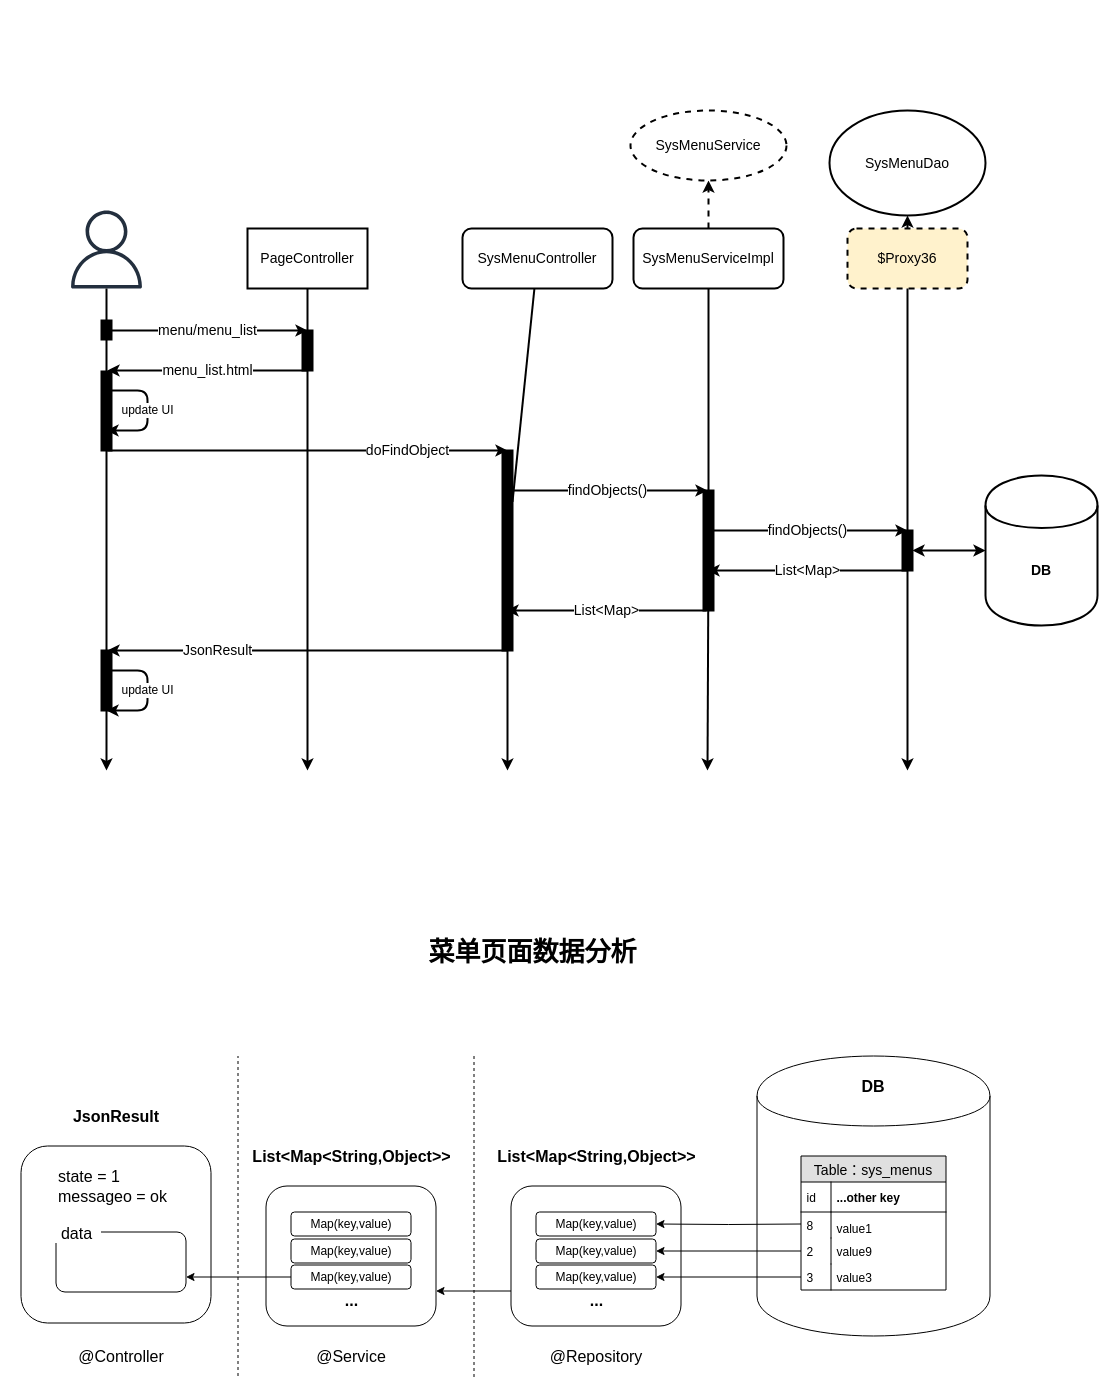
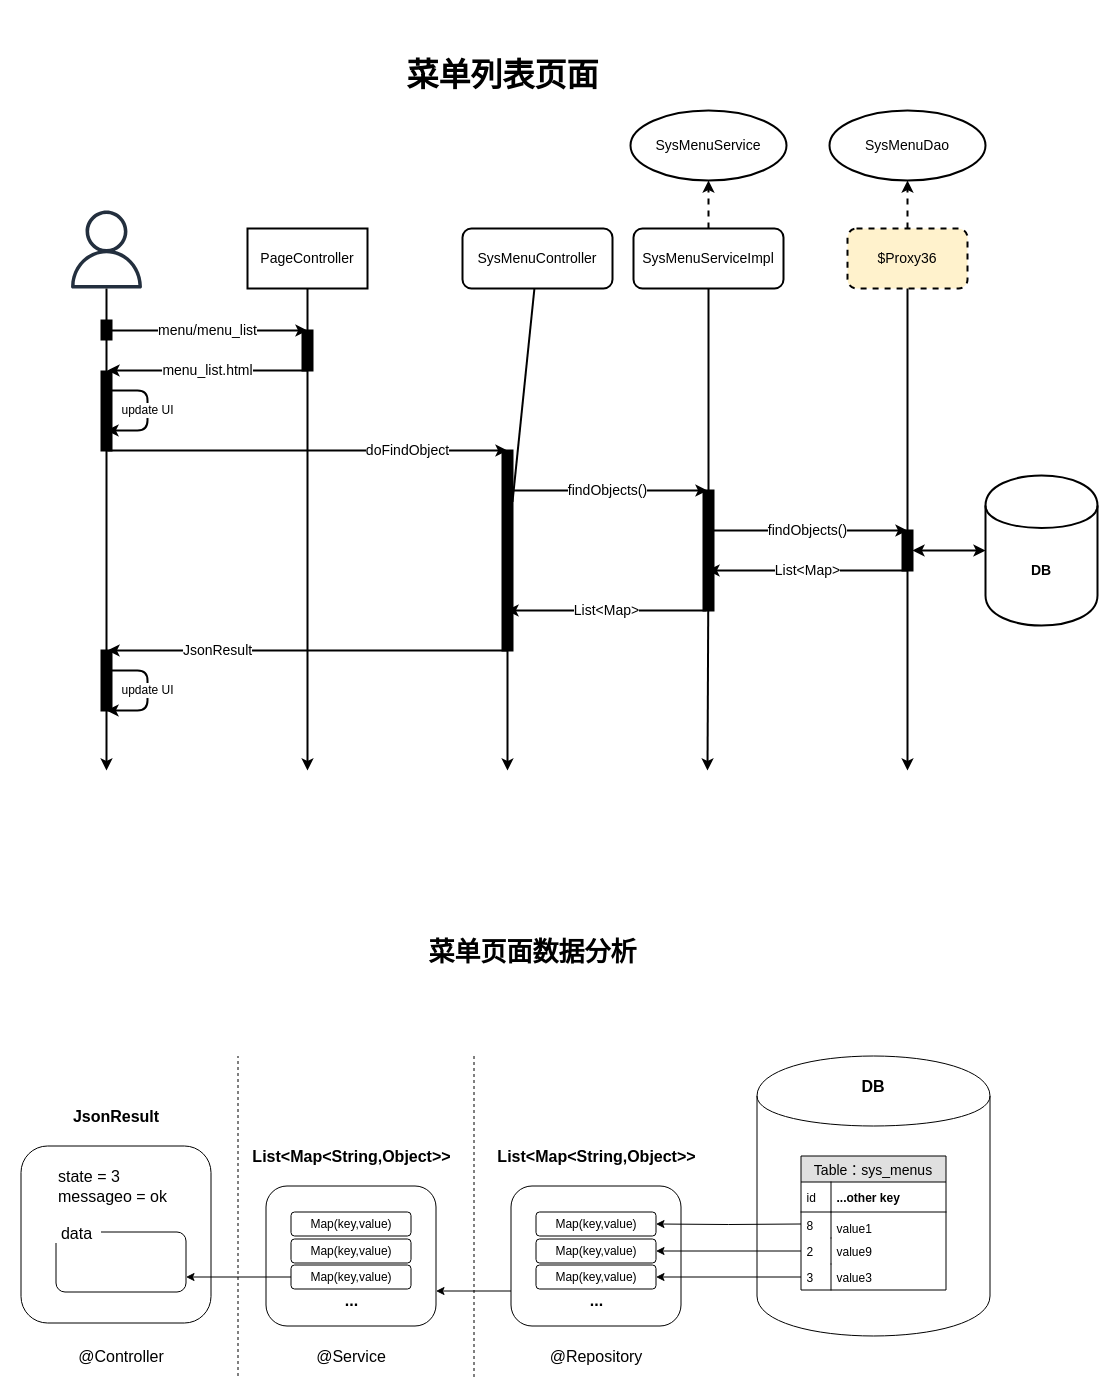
+ <mxCell id="2" value="&lt;h2 style=&quot;margin-left: 28.35pt ; text-indent: -28.35pt ; line-height: 172% ; font-size: 32px&quot;&gt;&lt;span style=&quot;font-size: 32px&quot;&gt;菜单列表页面&lt;/span&gt;&lt;/h2&gt;" style="text;html=1;align=center;verticalAlign=middle;resizable=0;points=[];;autosize=1;fontFamily=Helvetica;fontSize=32;" parent="1" vertex="1"><mxGeometry x="397" y="20" width="210" height="110" as="geometry" /></mxCell>
- <mxCell id="19" value="&lt;font style=&quot;font-size: 14px;&quot;&gt;SysMenuService&lt;/font&gt;" style="ellipse;whiteSpace=wrap;html=1;rounded=1;comic=0;strokeWidth=2;fillColor=#FFFFFF;fontSize=14;dashed=1;" parent="1" vertex="1"><mxGeometry x="630" y="110" width="156" height="70" as="geometry" /></mxCell>
+ <mxCell id="19" value="&lt;font style=&quot;font-size: 14px;&quot;&gt;SysMenuService&lt;/font&gt;" style="ellipse;whiteSpace=wrap;html=1;rounded=1;comic=0;strokeWidth=2;fillColor=#FFFFFF;fontSize=14;" parent="1" vertex="1"><mxGeometry x="630" y="110" width="156" height="70" as="geometry" /></mxCell>
- <mxCell id="20" value="&lt;font style=&quot;font-size: 14px&quot;&gt;SysMenuDao&lt;/font&gt;" style="ellipse;whiteSpace=wrap;html=1;rounded=1;comic=0;strokeWidth=2;fillColor=#FFFFFF;fontSize=14;" parent="1" vertex="1"><mxGeometry x="829" y="110" width="156" height="105" as="geometry" /></mxCell>
+ <mxCell id="20" value="&lt;font style=&quot;font-size: 14px&quot;&gt;SysMenuDao&lt;/font&gt;" style="ellipse;whiteSpace=wrap;html=1;rounded=1;comic=0;strokeWidth=2;fillColor=#FFFFFF;fontSize=14;" parent="1" vertex="1"><mxGeometry x="829" y="110" width="156" height="70" as="geometry" /></mxCell>
- <mxCell id="71" value="state = 1&lt;br&gt;messageo = ok" style="text;html=1;strokeColor=none;fillColor=none;align=left;verticalAlign=middle;whiteSpace=wrap;rounded=0;fontFamily=Helvetica;fontSize=16;" parent="1" vertex="1"><mxGeometry x="55.5" y="1175.5" width="175" height="20" as="geometry" /></mxCell>
+ <mxCell id="71" value="state = 3&lt;br&gt;messageo = ok" style="text;html=1;strokeColor=none;fillColor=none;align=left;verticalAlign=middle;whiteSpace=wrap;rounded=0;fontFamily=Helvetica;fontSize=16;" parent="1" vertex="1"><mxGeometry x="55.5" y="1175.5" width="175" height="20" as="geometry" /></mxCell>
